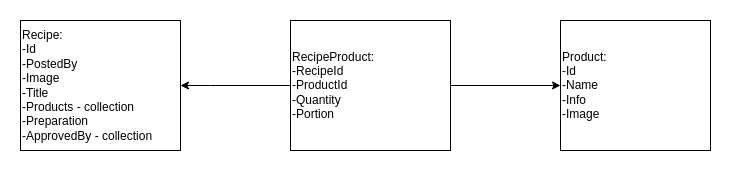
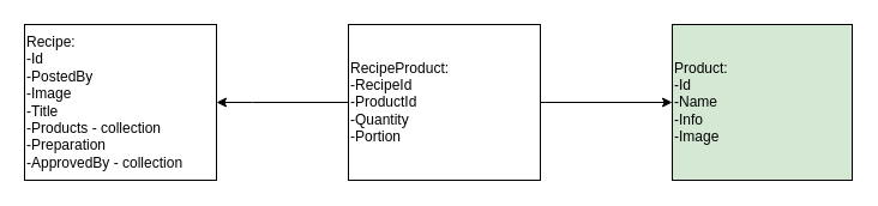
- <mxCell id="3" value="Product:&lt;div&gt;-Id&lt;/div&gt;&lt;div&gt;-Name&lt;/div&gt;&lt;div&gt;-Info&lt;/div&gt;&lt;div&gt;-Image&lt;/div&gt;" style="rounded=0;whiteSpace=wrap;html=1;align=left;" vertex="1" parent="1"><mxGeometry x="560" y="20" width="150" height="130" as="geometry" /></mxCell>
+ <mxCell id="3" value="Product:&lt;div&gt;-Id&lt;/div&gt;&lt;div&gt;-Name&lt;/div&gt;&lt;div&gt;-Info&lt;/div&gt;&lt;div&gt;-Image&lt;/div&gt;" style="rounded=0;whiteSpace=wrap;html=1;align=left;fillColor=#d5e8d4;" vertex="1" parent="1"><mxGeometry x="560" y="20" width="150" height="130" as="geometry" /></mxCell>
